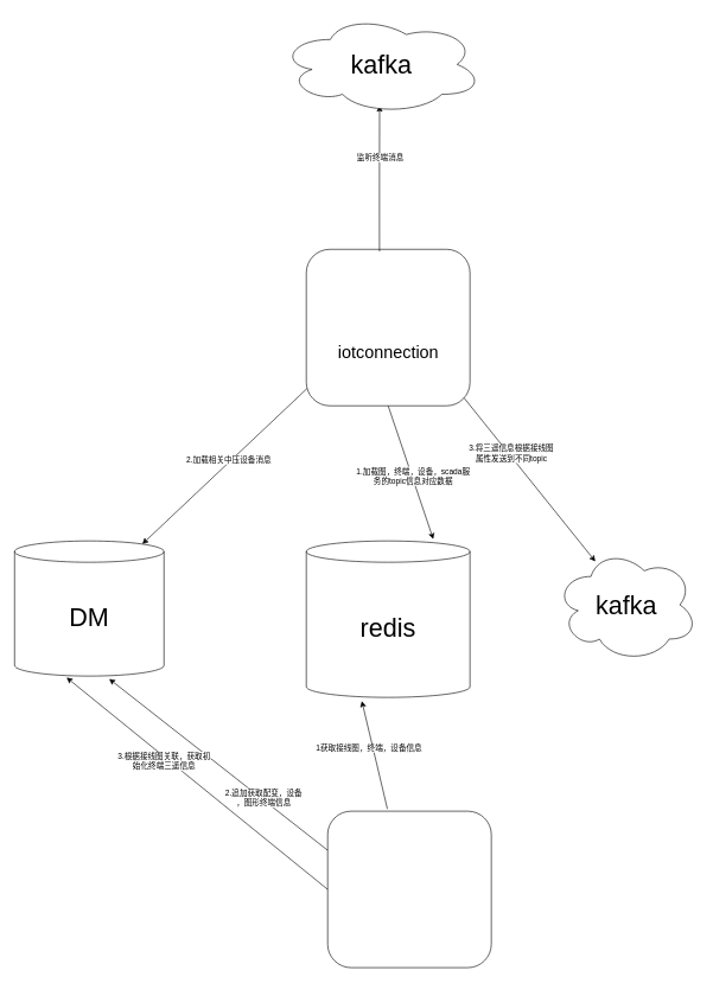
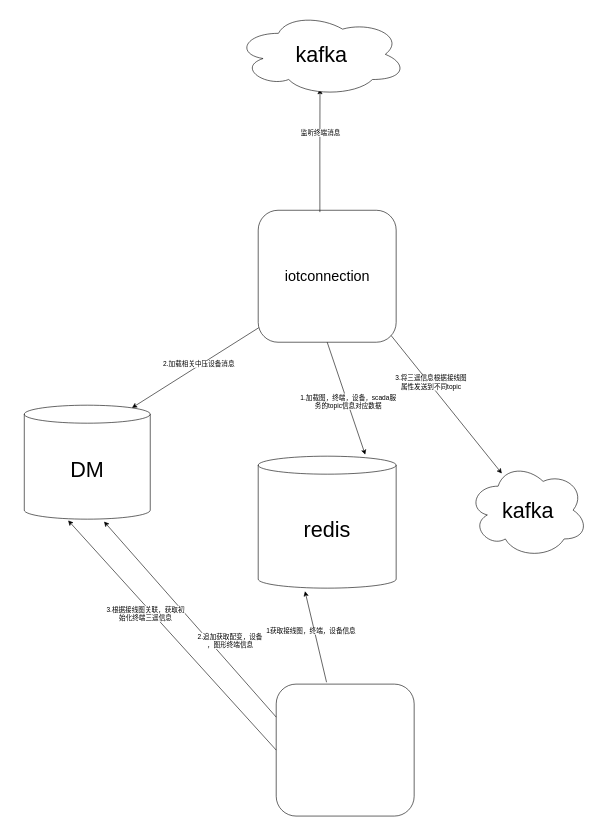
- <mxCell id="8" value="&lt;font style=&quot;font-size: 24px;&quot;&gt;iotconnection&lt;/font&gt;" style="text;html=1;align=center;verticalAlign=middle;resizable=0;points=[];autosize=1;strokeColor=none;fillColor=none;" vertex="1" parent="1"><mxGeometry x="465" y="475" width="160" height="40" as="geometry" /></mxCell>
+ <mxCell id="8" value="&lt;font style=&quot;font-size: 24px;&quot;&gt;iotconnection&lt;/font&gt;" style="text;html=1;align=center;verticalAlign=middle;resizable=0;points=[];autosize=1;strokeColor=none;fillColor=none;" vertex="1" parent="1"><mxGeometry x="465" y="440" width="160" height="40" as="geometry" /></mxCell>
- <mxCell id="3" value="&lt;font style=&quot;font-size: 36px;&quot;&gt;DM&lt;/font&gt;" style="shape=cylinder3;whiteSpace=wrap;html=1;boundedLbl=1;backgroundOutline=1;size=15;" parent="1" vertex="1"><mxGeometry x="20" y="760" width="210" height="190" as="geometry" /></mxCell>
+ <mxCell id="3" value="&lt;font style=&quot;font-size: 36px;&quot;&gt;DM&lt;/font&gt;" style="shape=cylinder3;whiteSpace=wrap;html=1;boundedLbl=1;backgroundOutline=1;size=15;" parent="1" vertex="1"><mxGeometry x="40" y="675" width="210" height="190" as="geometry" /></mxCell>
